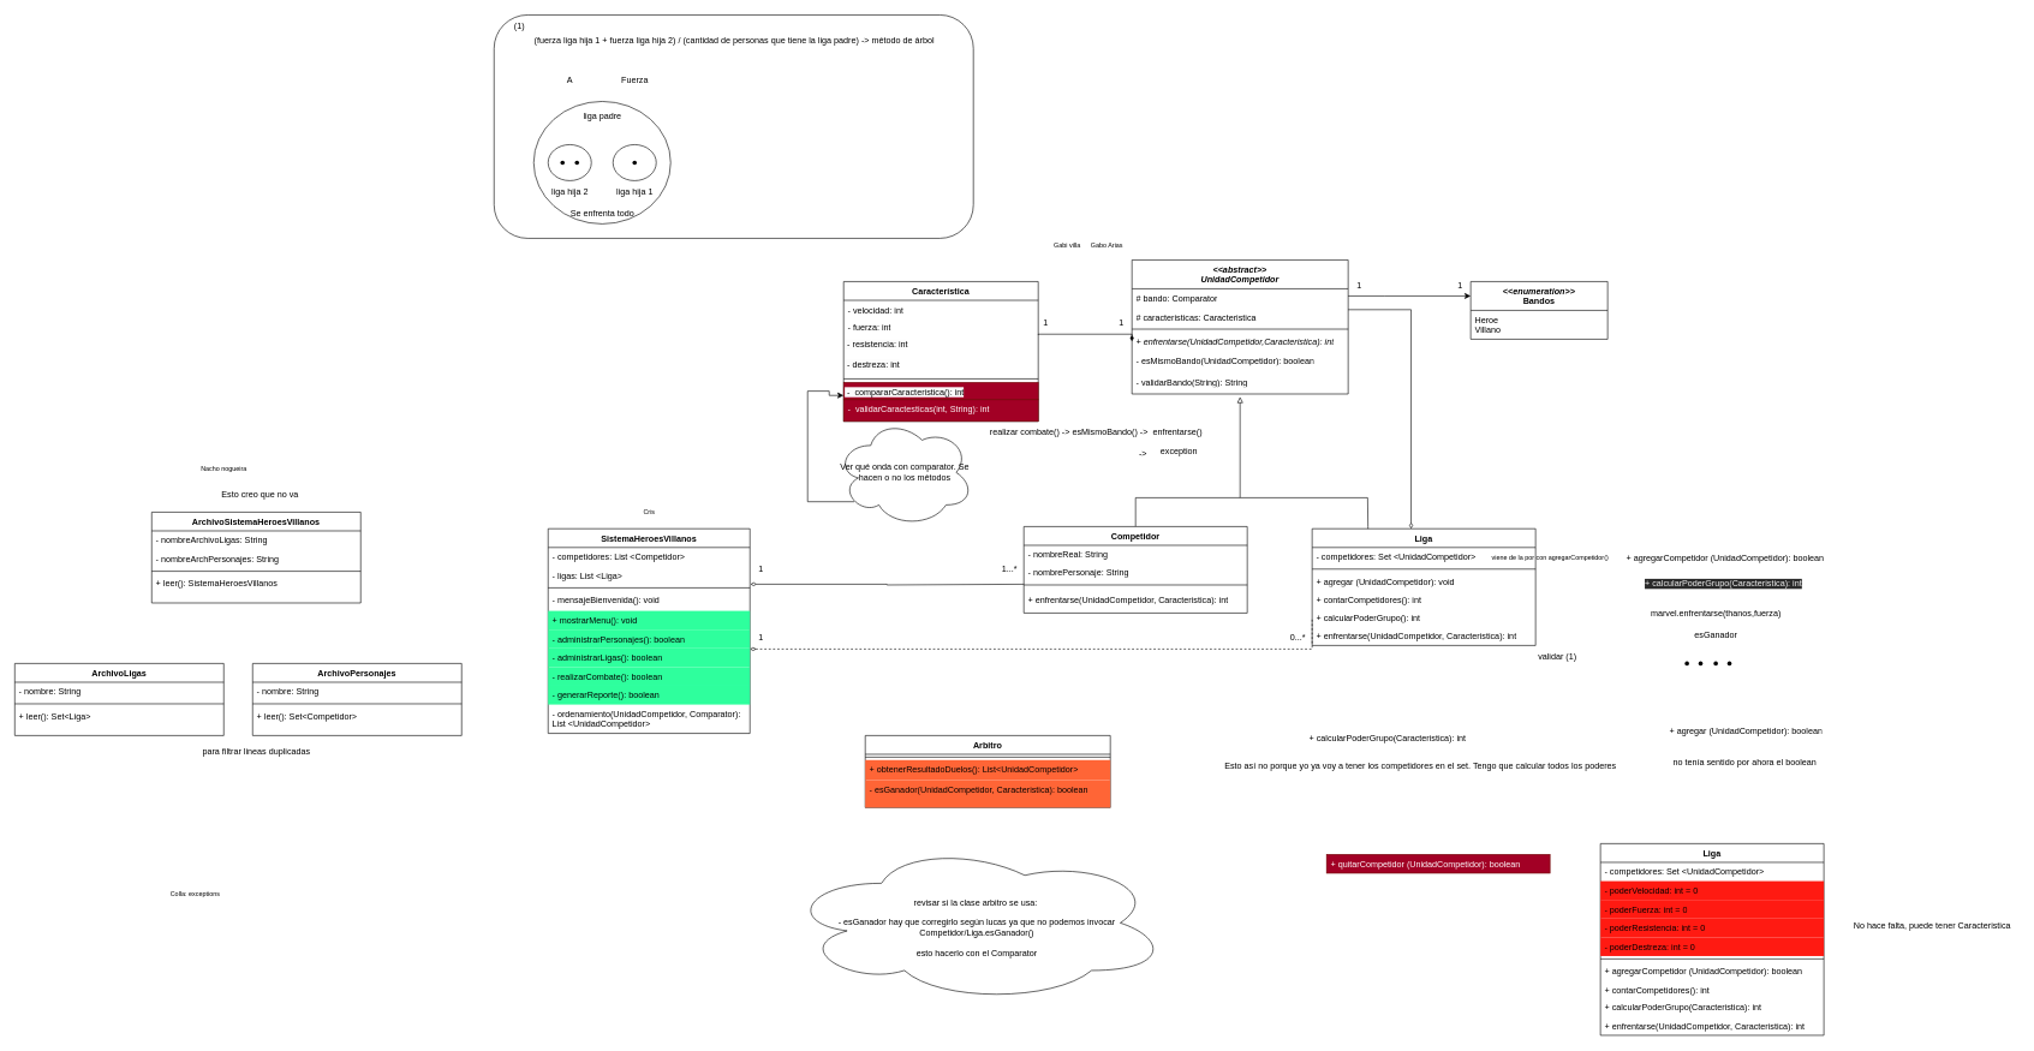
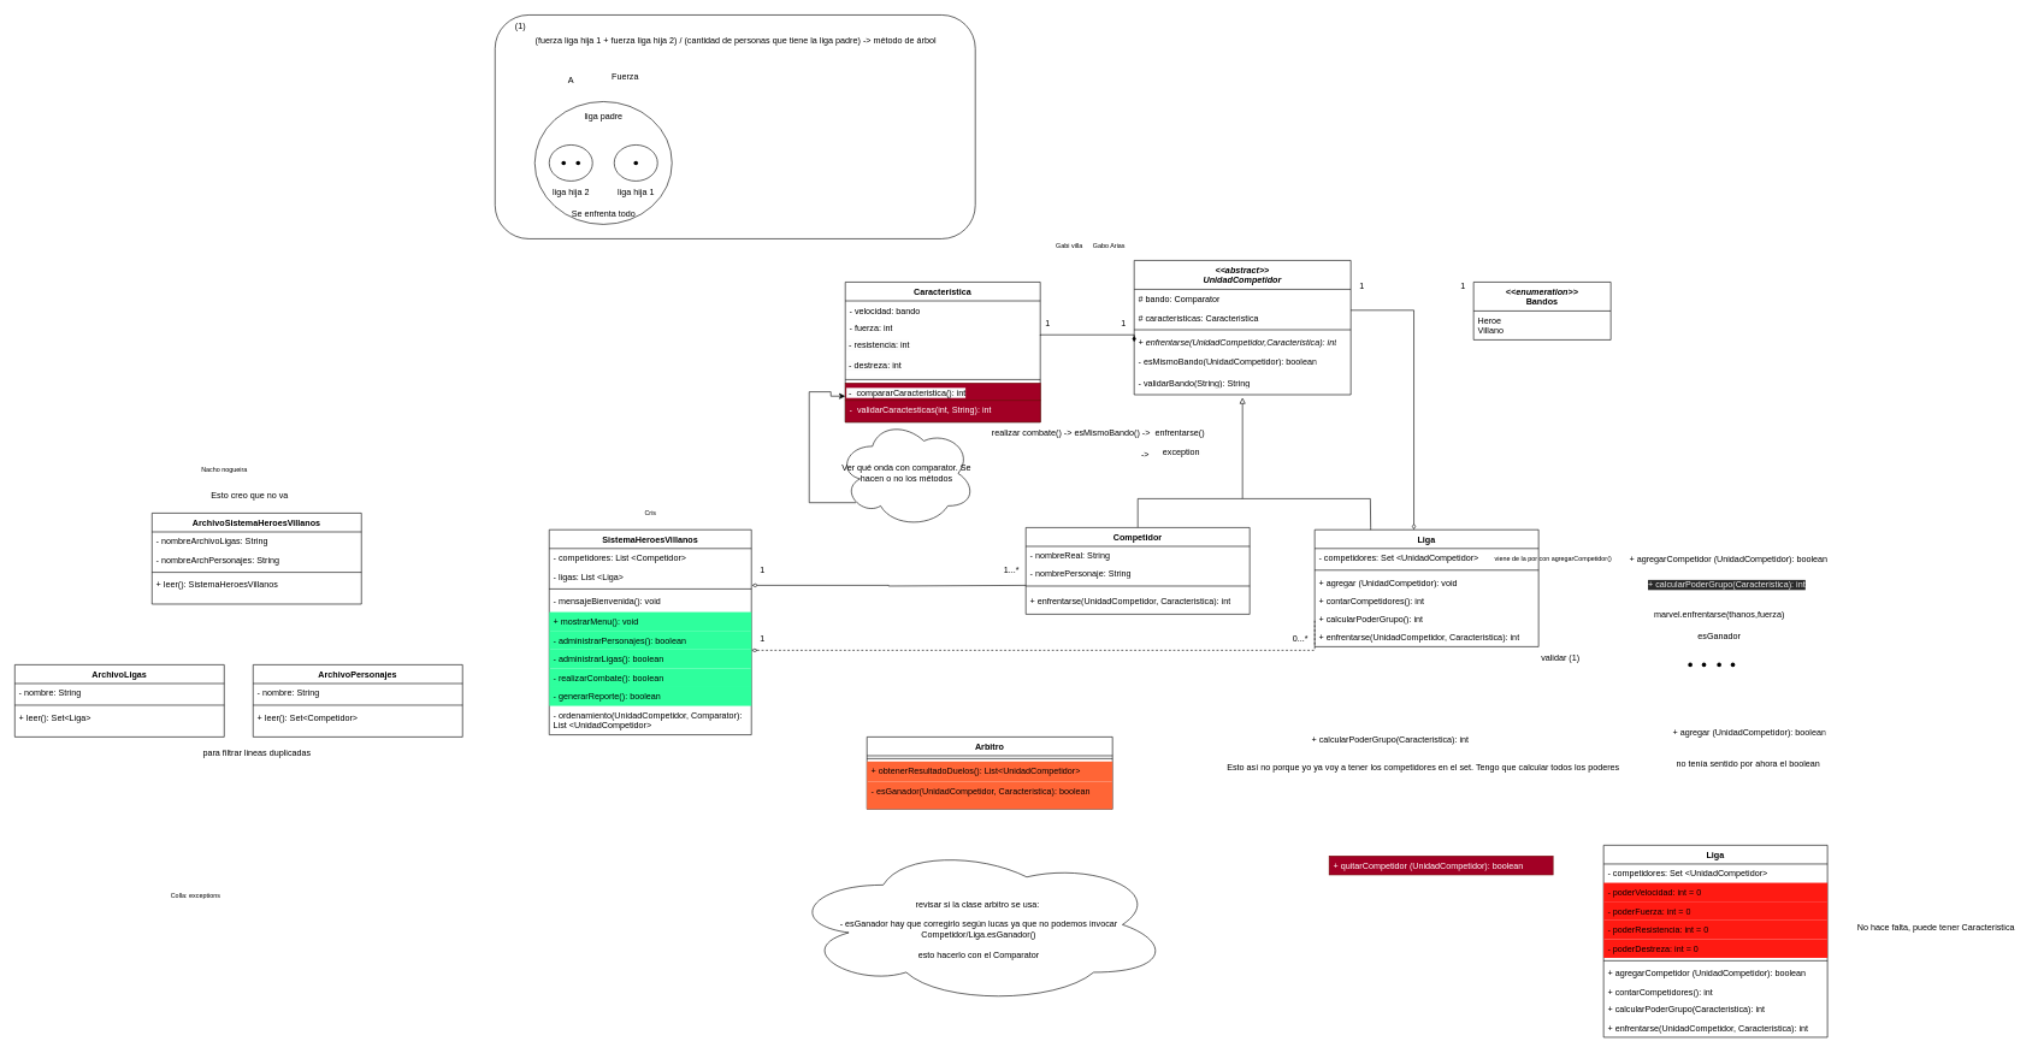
- <mxCell id="90" value="Fuerza" style="text;html=1;align=center;verticalAlign=middle;resizable=0;points=[];autosize=1;strokeColor=none;fillColor=none;" parent="1" vertex="1"><mxGeometry x="850" y="95" width="60" height="30" as="geometry" /></mxCell>
+ <mxCell id="90" value="Fuerza" style="text;html=1;align=center;verticalAlign=middle;resizable=0;points=[];autosize=1;strokeColor=none;fillColor=none;" parent="1" vertex="1"><mxGeometry x="835" y="90" width="60" height="30" as="geometry" /></mxCell>
- <mxCell id="66" style="edgeStyle=orthogonalEdgeStyle;rounded=0;orthogonalLoop=1;jettySize=auto;html=1;entryX=0;entryY=0.25;entryDx=0;entryDy=0;entryPerimeter=0;" parent="1" source="3" target="64" edge="1"><mxGeometry relative="1" as="geometry"><mxPoint x="2030" as="targetPoint" y="410" /><Array as="points"><mxPoint x="1920" y="410" /><mxPoint x="1920" y="410" /></Array></mxGeometry></mxCell>
- <mxCell id="27" value="&lt;div&gt;- velocidad: int&lt;br&gt;&lt;/div&gt;" style="text;strokeColor=none;fillColor=none;align=left;verticalAlign=top;spacingLeft=4;spacingRight=4;overflow=hidden;rotatable=0;points=[[0,0.5],[1,0.5]];portConstraint=eastwest;whiteSpace=wrap;html=1;" parent="26" vertex="1"><mxGeometry y="26" width="270" height="24" as="geometry" /></mxCell>
+ <mxCell id="27" value="&lt;div&gt;- velocidad: bando&lt;br&gt;&lt;/div&gt;" style="text;strokeColor=none;fillColor=none;align=left;verticalAlign=top;spacingLeft=4;spacingRight=4;overflow=hidden;rotatable=0;points=[[0,0.5],[1,0.5]];portConstraint=eastwest;whiteSpace=wrap;html=1;" parent="26" vertex="1"><mxGeometry y="26" width="270" height="24" as="geometry" /></mxCell>
- <mxCell id="128" value="Esto creo que no va" style="text;html=1;align=center;verticalAlign=middle;resizable=0;points=[];autosize=1;strokeColor=none;fillColor=none;" parent="1" vertex="1"><mxGeometry x="295" y="670" width="130" height="30" as="geometry" /></mxCell>
+ <mxCell id="128" value="Esto creo que no va" style="text;html=1;align=center;verticalAlign=middle;resizable=0;points=[];autosize=1;strokeColor=none;fillColor=none;" parent="1" vertex="1"><mxGeometry x="280" y="670" width="130" height="30" as="geometry" /></mxCell>
